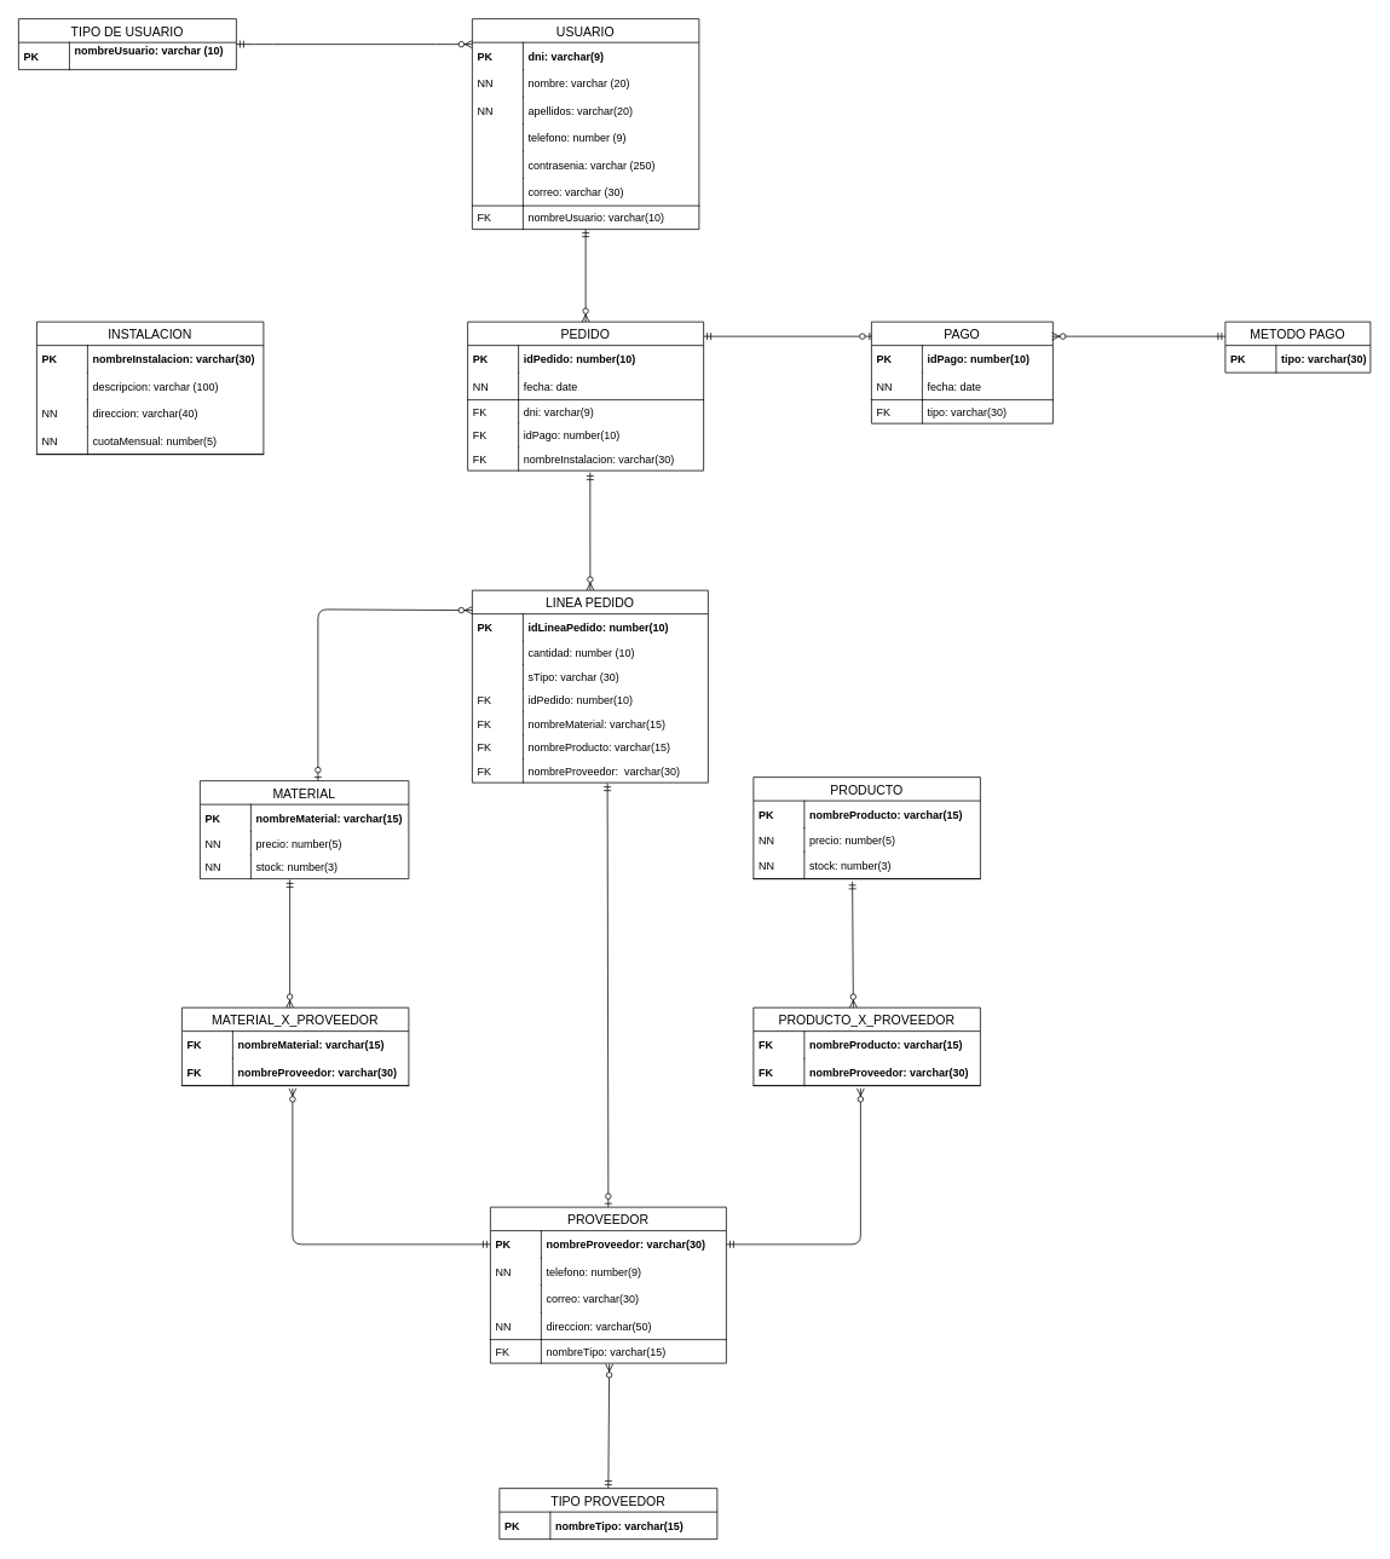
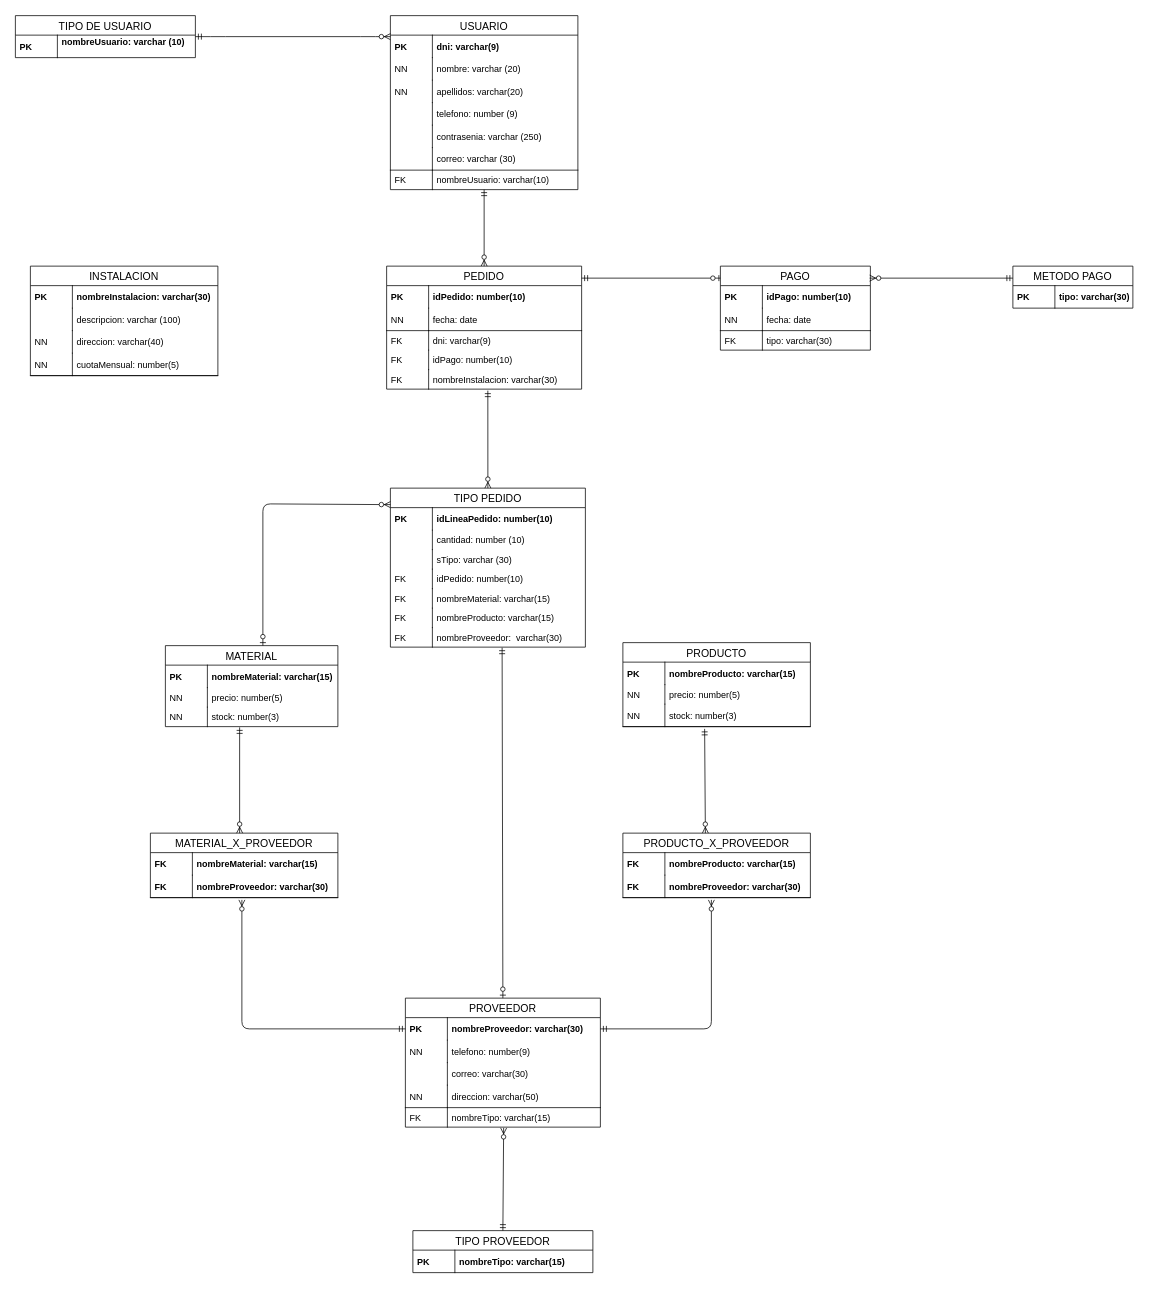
- <mxCell id="51" value="LINEA PEDIDO" style="swimlane;fontStyle=0;childLayout=stackLayout;horizontal=1;startSize=26;horizontalStack=0;resizeParent=1;resizeParentMax=0;resizeLast=0;collapsible=1;marginBottom=0;align=center;fontSize=14;" parent="1" vertex="1"><mxGeometry x="520" y="650" width="260" height="212" as="geometry" /></mxCell>
+ <mxCell id="51" value="TIPO PEDIDO" style="swimlane;fontStyle=0;childLayout=stackLayout;horizontal=1;startSize=26;horizontalStack=0;resizeParent=1;resizeParentMax=0;resizeLast=0;collapsible=1;marginBottom=0;align=center;fontSize=14;" parent="1" vertex="1"><mxGeometry x="520" y="650" width="260" height="212" as="geometry" /></mxCell>
